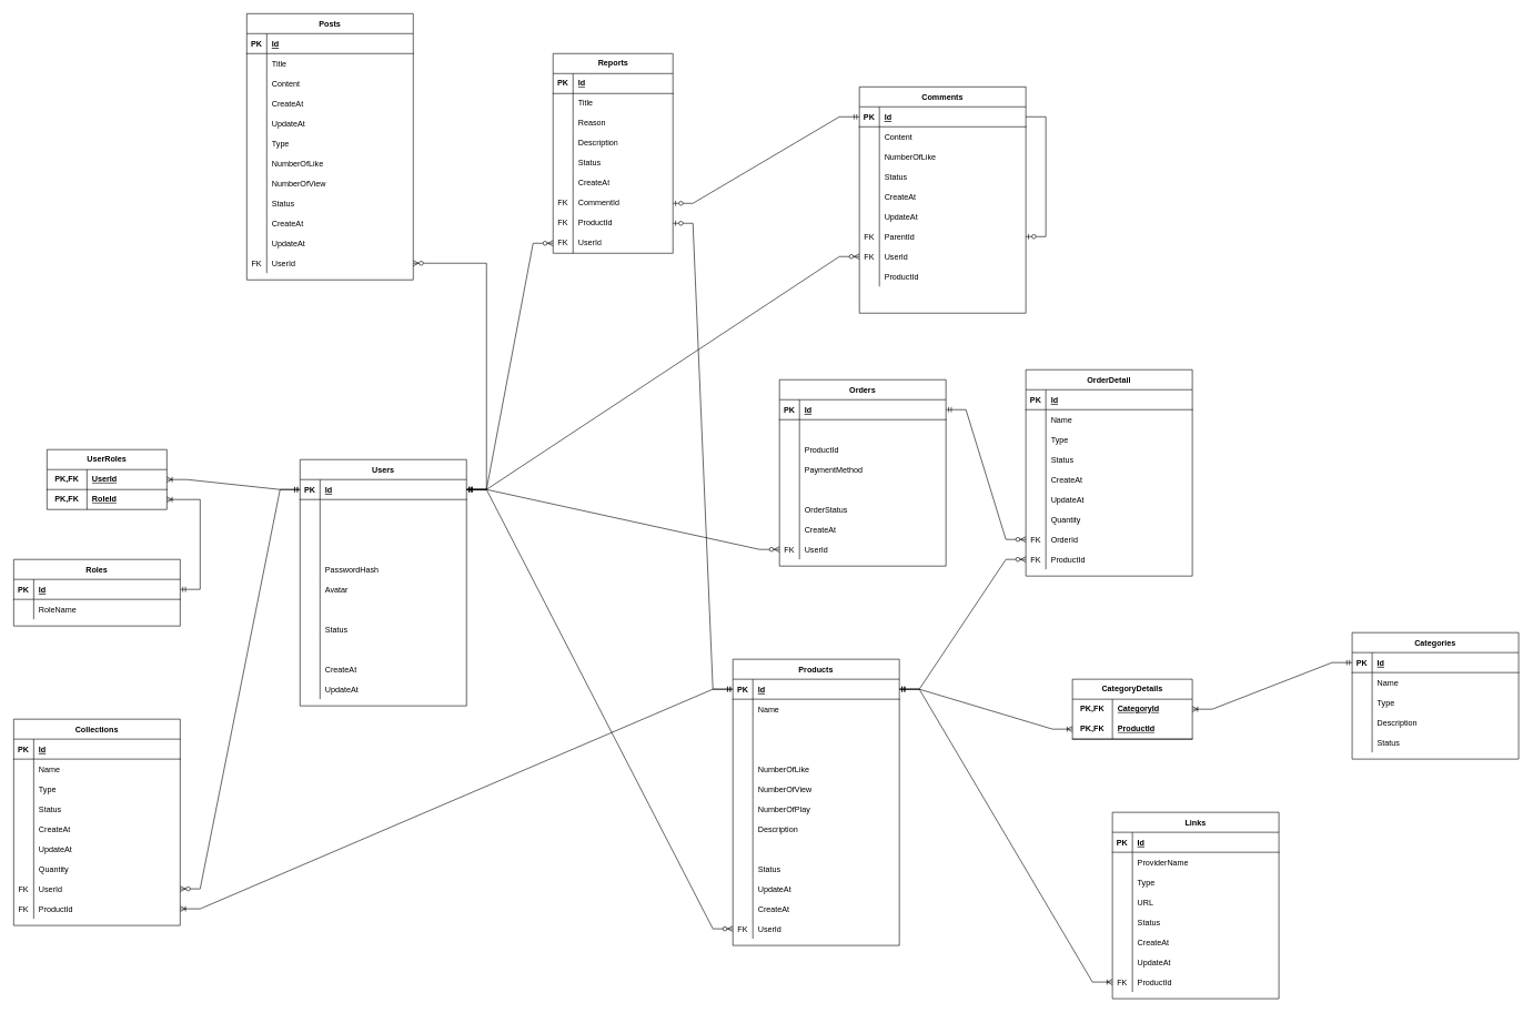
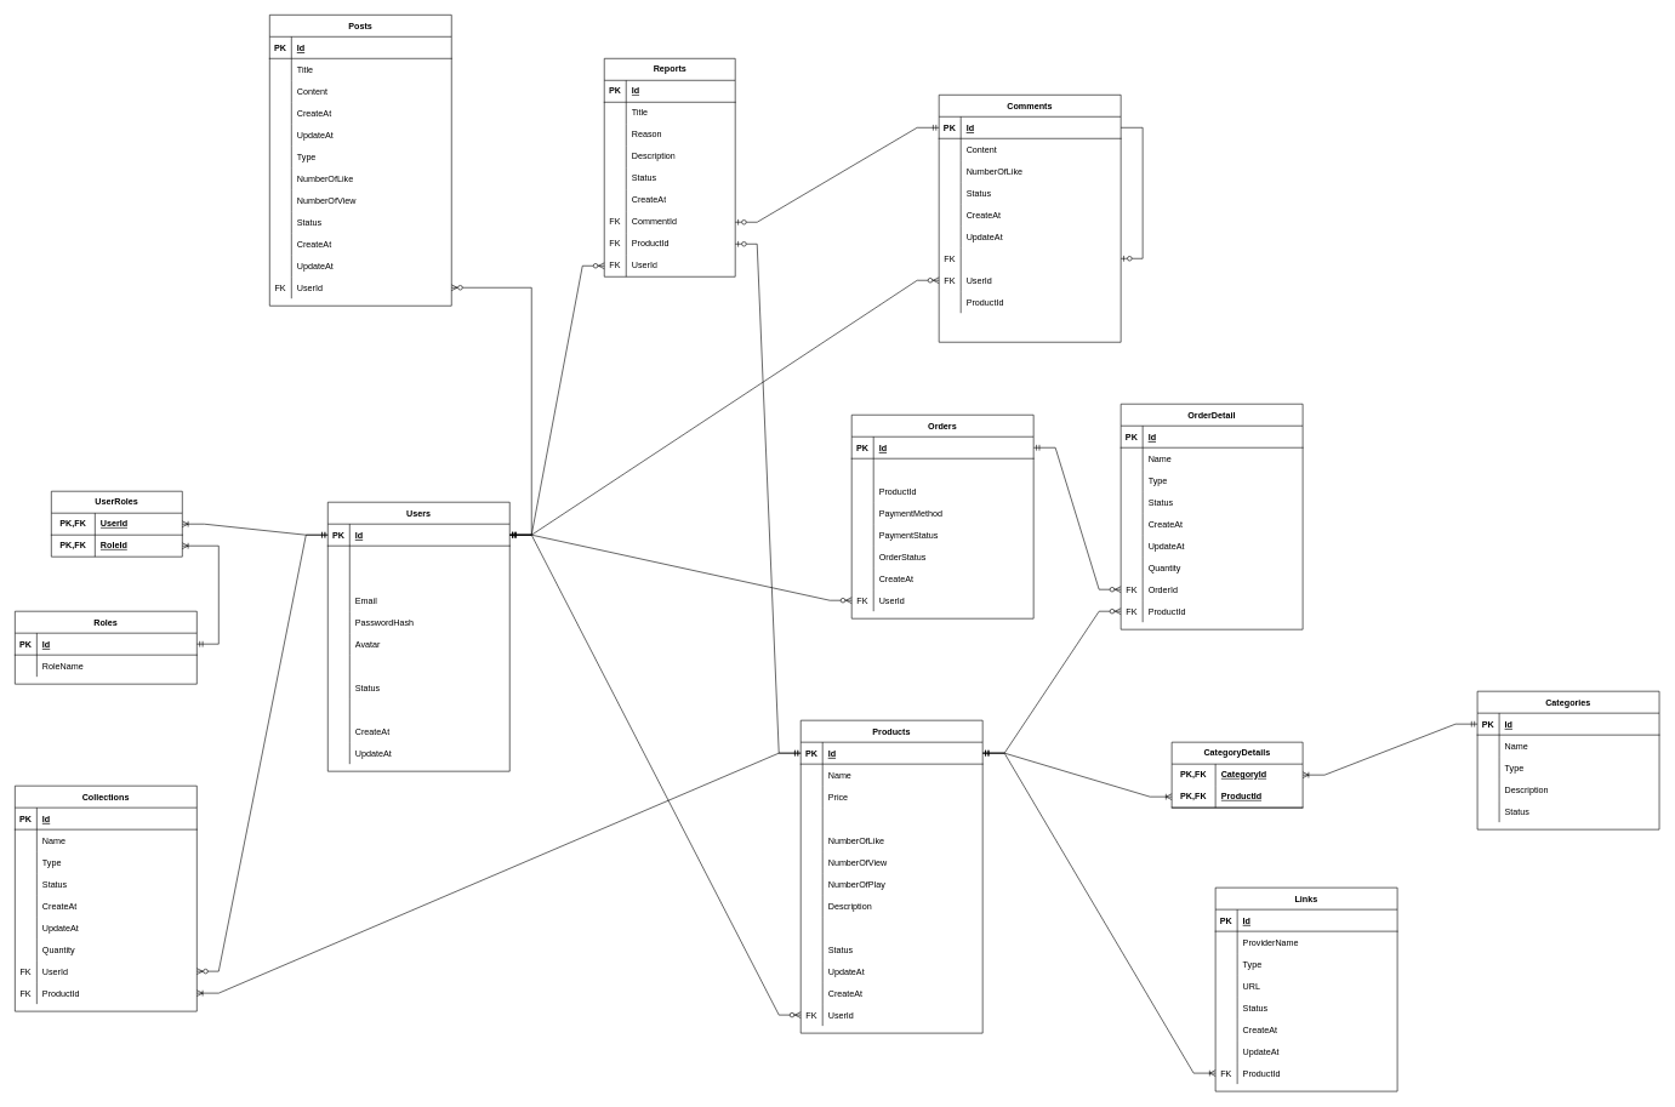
- <mxCell id="191" value="ParentId" style="shape=partialRectangle;overflow=hidden;connectable=0;fillColor=none;top=0;left=0;bottom=0;right=0;align=left;spacingLeft=6;" parent="189" vertex="1"><mxGeometry x="30" width="220" height="30" as="geometry"><mxRectangle width="220" height="30" as="alternateBounds" /></mxGeometry></mxCell>
+ <mxCell id="16" value="PaymentStatus" style="shape=partialRectangle;overflow=hidden;connectable=0;fillColor=none;top=0;left=0;bottom=0;right=0;align=left;spacingLeft=6;" parent="14" vertex="1"><mxGeometry x="30" width="220" height="30" as="geometry"><mxRectangle width="220" height="30" as="alternateBounds" /></mxGeometry></mxCell>
+ <mxCell id="74" value="Email" style="shape=partialRectangle;overflow=hidden;connectable=0;fillColor=none;top=0;left=0;bottom=0;right=0;align=left;spacingLeft=6;" parent="72" vertex="1"><mxGeometry x="30" width="220" height="30" as="geometry"><mxRectangle width="220" height="30" as="alternateBounds" /></mxGeometry></mxCell>
+ <mxCell id="35" value="Price" style="shape=partialRectangle;overflow=hidden;connectable=0;fillColor=none;top=0;left=0;bottom=0;right=0;align=left;spacingLeft=6;" parent="33" vertex="1"><mxGeometry x="30" width="220" height="30" as="geometry"><mxRectangle width="220" height="30" as="alternateBounds" /></mxGeometry></mxCell>
